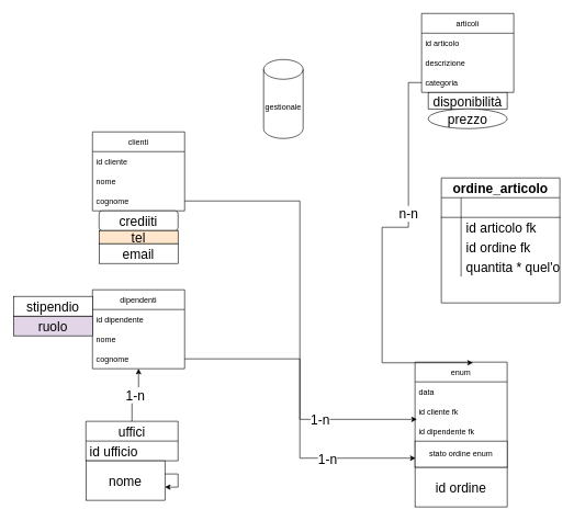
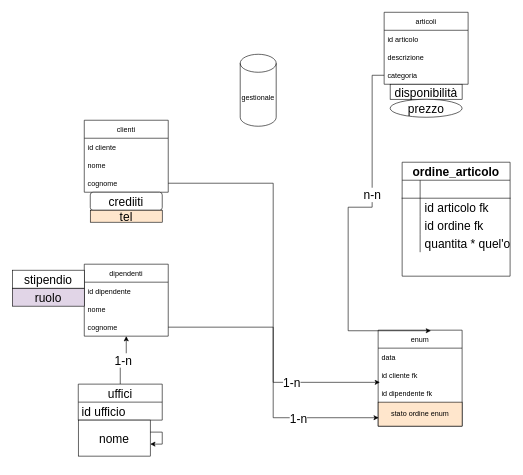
- <mxCell id="47" value="email" style="rounded=0;whiteSpace=wrap;html=1;fontSize=20;" vertex="1" parent="1"><mxGeometry x="150" y="370" width="120" height="30" as="geometry" /></mxCell>
- <mxCell id="19" value="stato ordine enum&lt;br&gt;" style="rounded=0;whiteSpace=wrap;html=1;" vertex="1" parent="15"><mxGeometry y="120" width="140" height="40" as="geometry" /></mxCell>
+ <mxCell id="19" value="stato ordine enum&lt;br&gt;" style="rounded=0;whiteSpace=wrap;html=1;fillColor=#ffe6cc;" vertex="1" parent="15"><mxGeometry y="120" width="140" height="40" as="geometry" /></mxCell>
- <mxCell id="30" value="id ordine" style="rounded=0;whiteSpace=wrap;html=1;fontSize=20;" vertex="1" parent="1"><mxGeometry x="630" y="710" width="140" height="60" as="geometry" /></mxCell>
